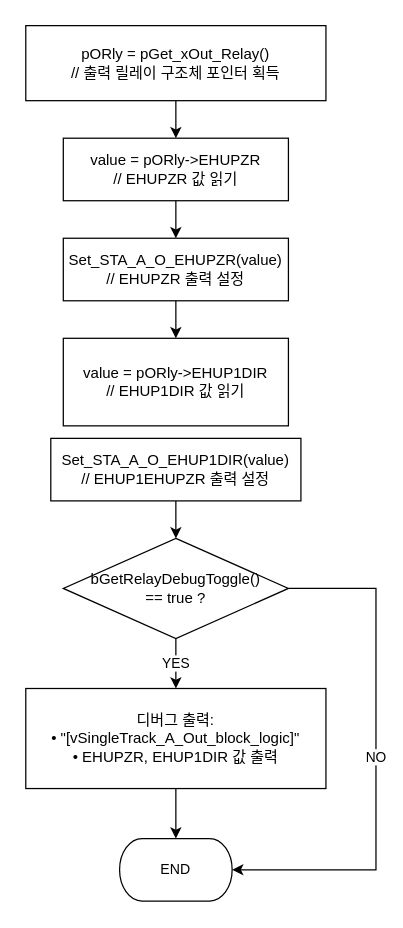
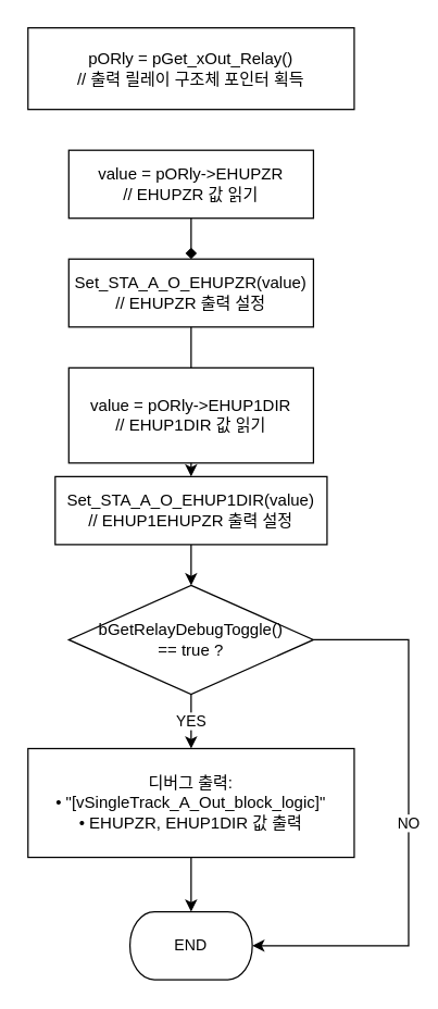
- <mxCell id="9" value="" style="endArrow=classic;html=1;rounded=0;exitX=0.5;exitY=1;exitDx=0;exitDy=0;entryX=0.5;entryY=0;entryDx=0;entryDy=0;" parent="1" source="2" target="3" edge="1"><mxGeometry width="50" height="50" relative="1" as="geometry"><mxPoint x="140" y="80" as="sourcePoint" /><mxPoint x="140" y="110" as="targetPoint" /></mxGeometry></mxCell>
- <mxCell id="10" value="" style="endArrow=classic;html=1;rounded=0;exitX=0.5;exitY=1;exitDx=0;exitDy=0;entryX=0.5;entryY=0;entryDx=0;entryDy=0;" parent="1" source="3" target="4" edge="1"><mxGeometry width="50" height="50" relative="1" as="geometry"><mxPoint x="140" y="160" as="sourcePoint" /><mxPoint x="140" y="190" as="targetPoint" /></mxGeometry></mxCell>
+ <mxCell id="10" value="" style="endArrow=diamond;html=1;rounded=0;exitX=0.5;exitY=1;exitDx=0;exitDy=0;entryX=0.5;entryY=0;entryDx=0;entryDy=0;" parent="1" source="3" target="4" edge="1"><mxGeometry width="50" height="50" relative="1" as="geometry"><mxPoint x="140" y="160" as="sourcePoint" /><mxPoint x="140" y="190" as="targetPoint" /></mxGeometry></mxCell>
- <mxCell id="11" value="" style="endArrow=classic;html=1;rounded=0;exitX=0.5;exitY=1;exitDx=0;exitDy=0;entryX=0.5;entryY=0;entryDx=0;entryDy=0;" parent="1" source="4" target="5" edge="1"><mxGeometry width="50" height="50" relative="1" as="geometry"><mxPoint x="140" y="240" as="sourcePoint" /><mxPoint x="140" y="270" as="targetPoint" /></mxGeometry></mxCell>
+ <mxCell id="11" value="" style="endArrow=none;html=1;rounded=0;exitX=0.5;exitY=1;exitDx=0;exitDy=0;entryX=0.5;entryY=0;entryDx=0;entryDy=0;" parent="1" source="4" target="5" edge="1"><mxGeometry width="50" height="50" relative="1" as="geometry"><mxPoint x="140" y="240" as="sourcePoint" /><mxPoint x="140" y="270" as="targetPoint" /></mxGeometry></mxCell>
+ <mxCell id="12" value="" style="endArrow=classic;html=1;rounded=0;exitX=0.5;exitY=1;exitDx=0;exitDy=0;entryX=0.5;entryY=0;entryDx=0;entryDy=0;" parent="1" source="5" target="6" edge="1"><mxGeometry width="50" height="50" relative="1" as="geometry"><mxPoint x="140" y="320" as="sourcePoint" /><mxPoint x="140" y="350" as="targetPoint" /></mxGeometry></mxCell>
